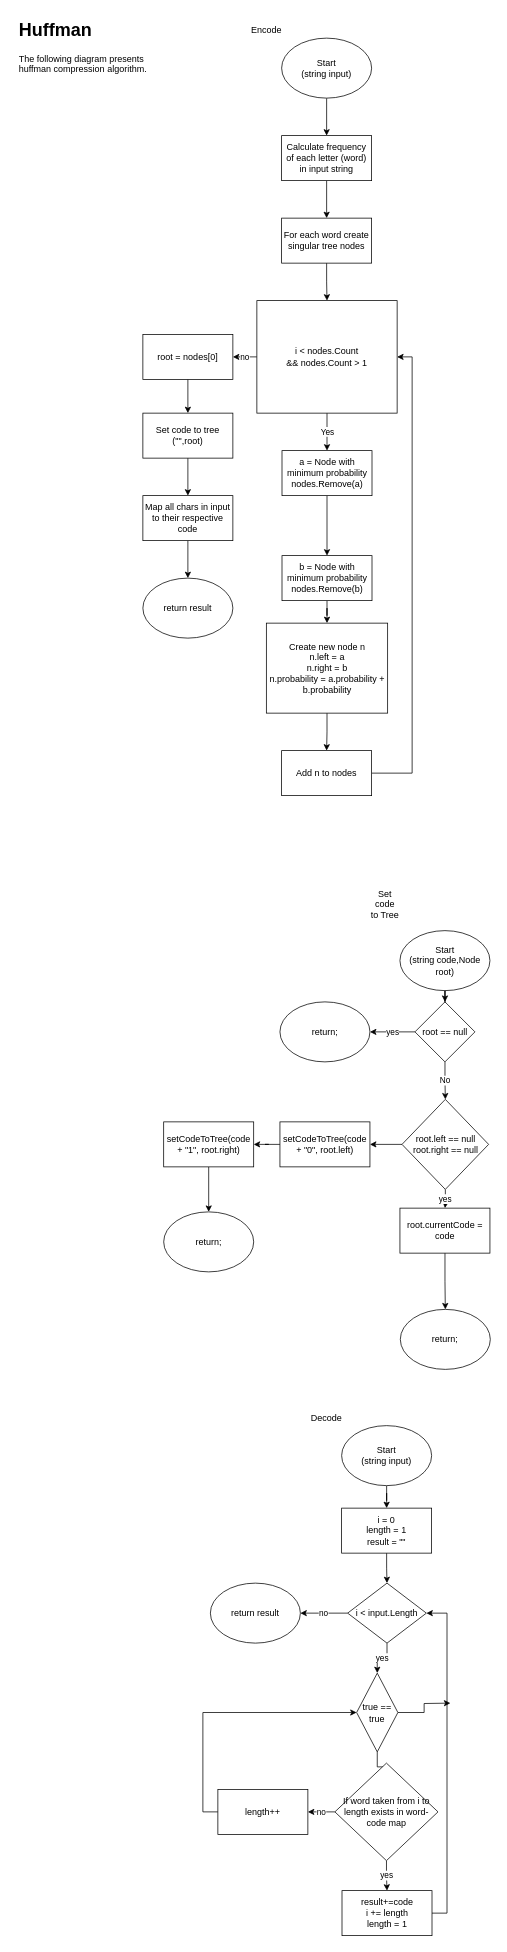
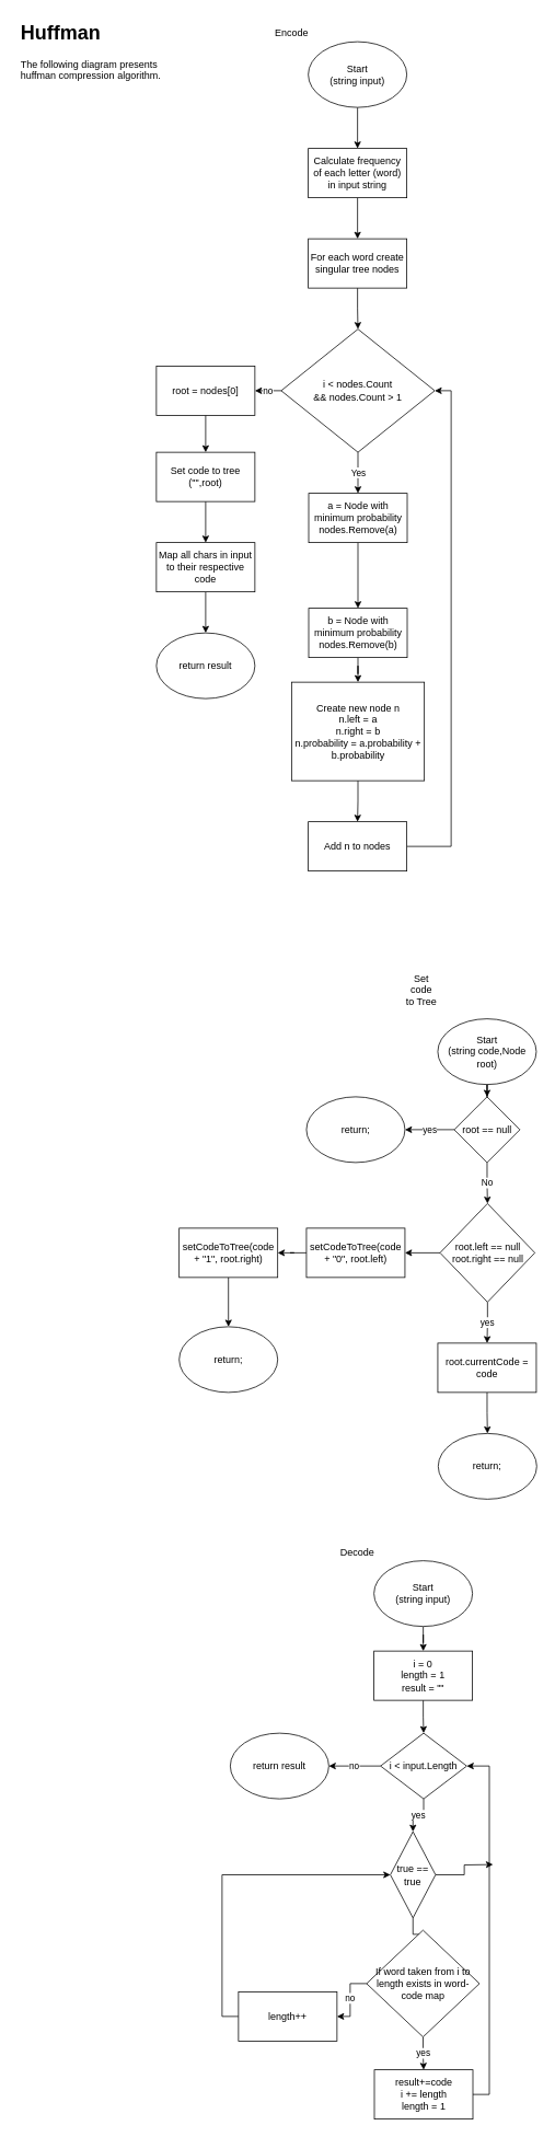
- <mxCell id="11" value="i &amp;lt; nodes.Count&lt;br&gt;&amp;amp;&amp;amp; nodes.Count &amp;gt; 1" style="whiteSpace=wrap;html=1;rounded=0;" vertex="1" parent="1"><mxGeometry x="342" y="400" width="187" height="150" as="geometry" /></mxCell>
+ <mxCell id="11" value="i &amp;lt; nodes.Count&lt;br&gt;&amp;amp;&amp;amp; nodes.Count &amp;gt; 1" style="rhombus;whiteSpace=wrap;html=1;" vertex="1" parent="1"><mxGeometry x="342" y="400" width="187" height="150" as="geometry" /></mxCell>
- <mxCell id="39" value="root.currentCode = code" style="rounded=0;whiteSpace=wrap;html=1;" vertex="1" parent="1"><mxGeometry x="532.76" y="1610" width="120" height="60" as="geometry" /></mxCell>
+ <mxCell id="39" value="root.currentCode = code" style="rounded=0;whiteSpace=wrap;html=1;" vertex="1" parent="1"><mxGeometry x="532.76" y="1635" width="120" height="60" as="geometry" /></mxCell>
- <mxCell id="63" value="length++" style="rounded=0;whiteSpace=wrap;html=1;" vertex="1" parent="1"><mxGeometry x="290" y="2385" width="120" height="60" as="geometry" /></mxCell>
+ <mxCell id="63" value="length++" style="rounded=0;whiteSpace=wrap;html=1;" vertex="1" parent="1"><mxGeometry x="290" y="2425" width="120" height="60" as="geometry" /></mxCell>
